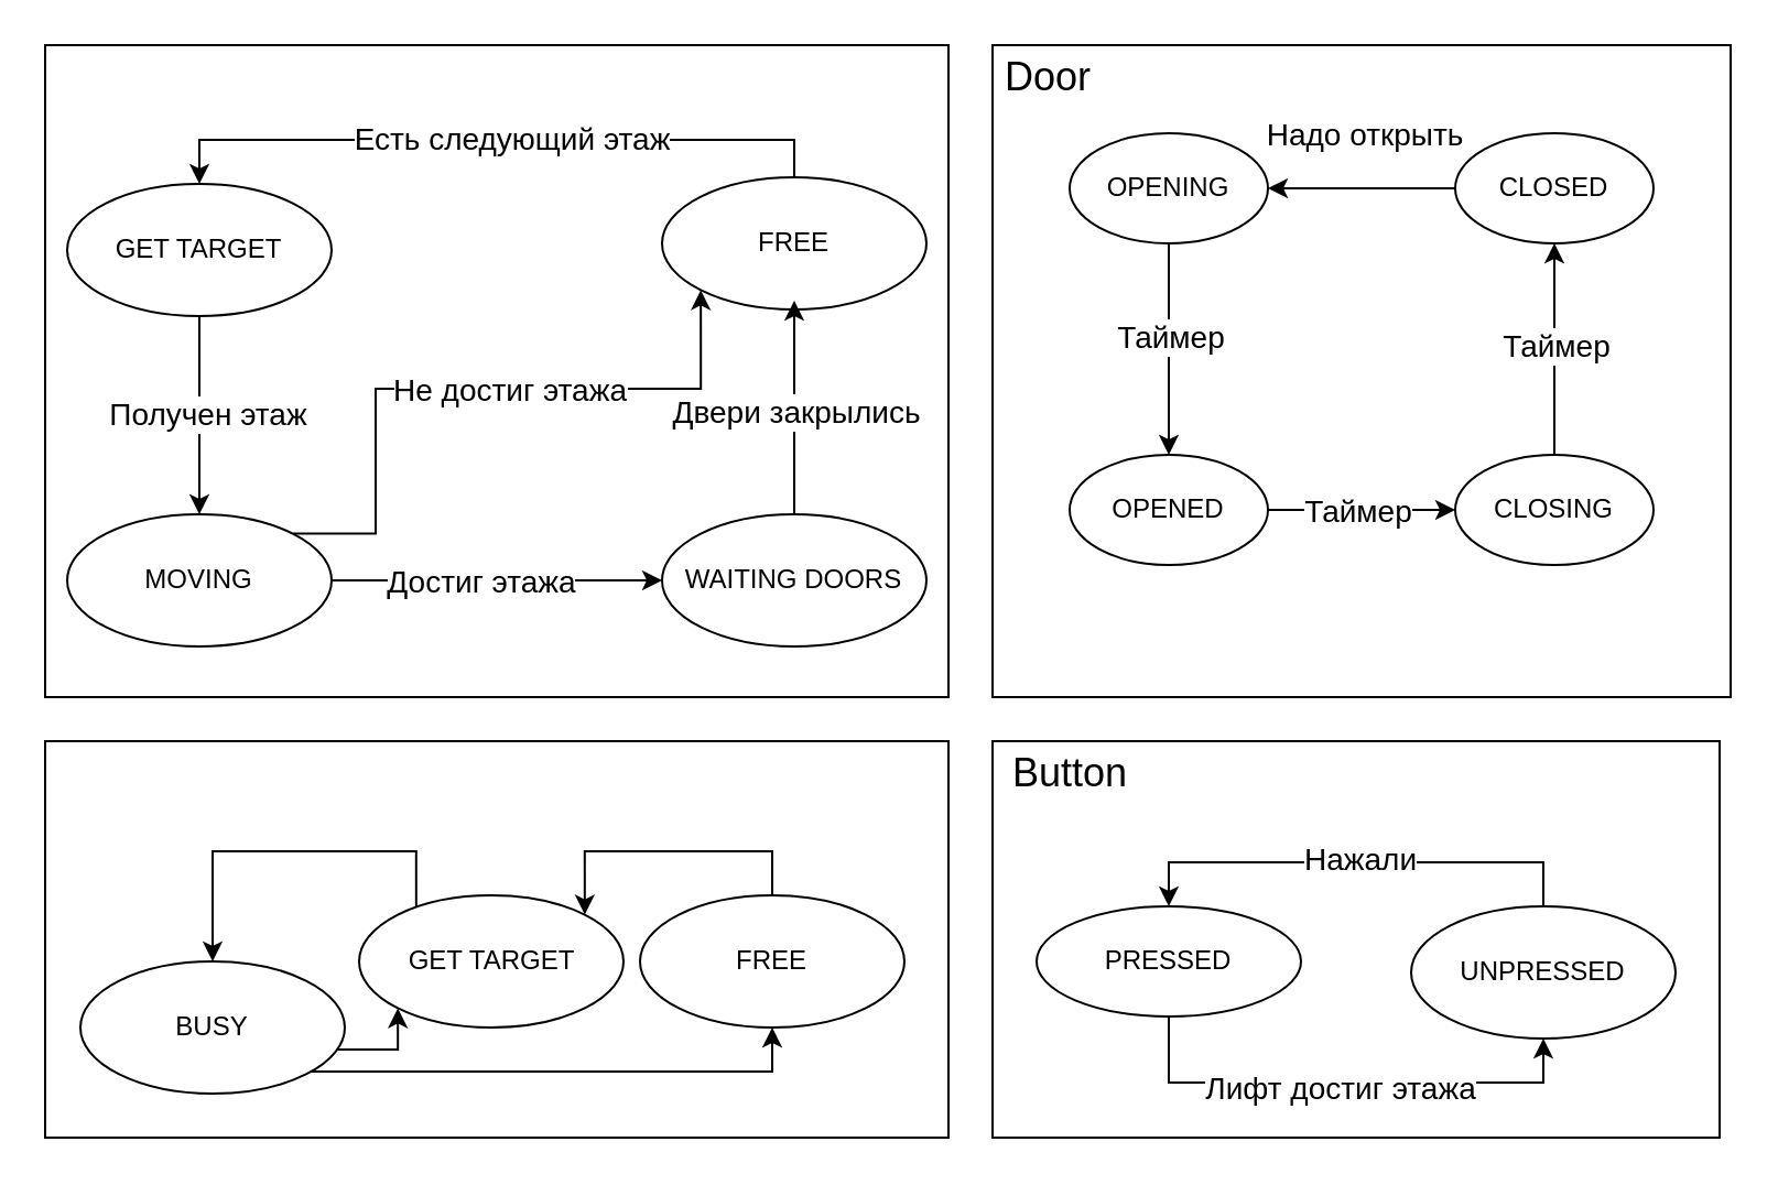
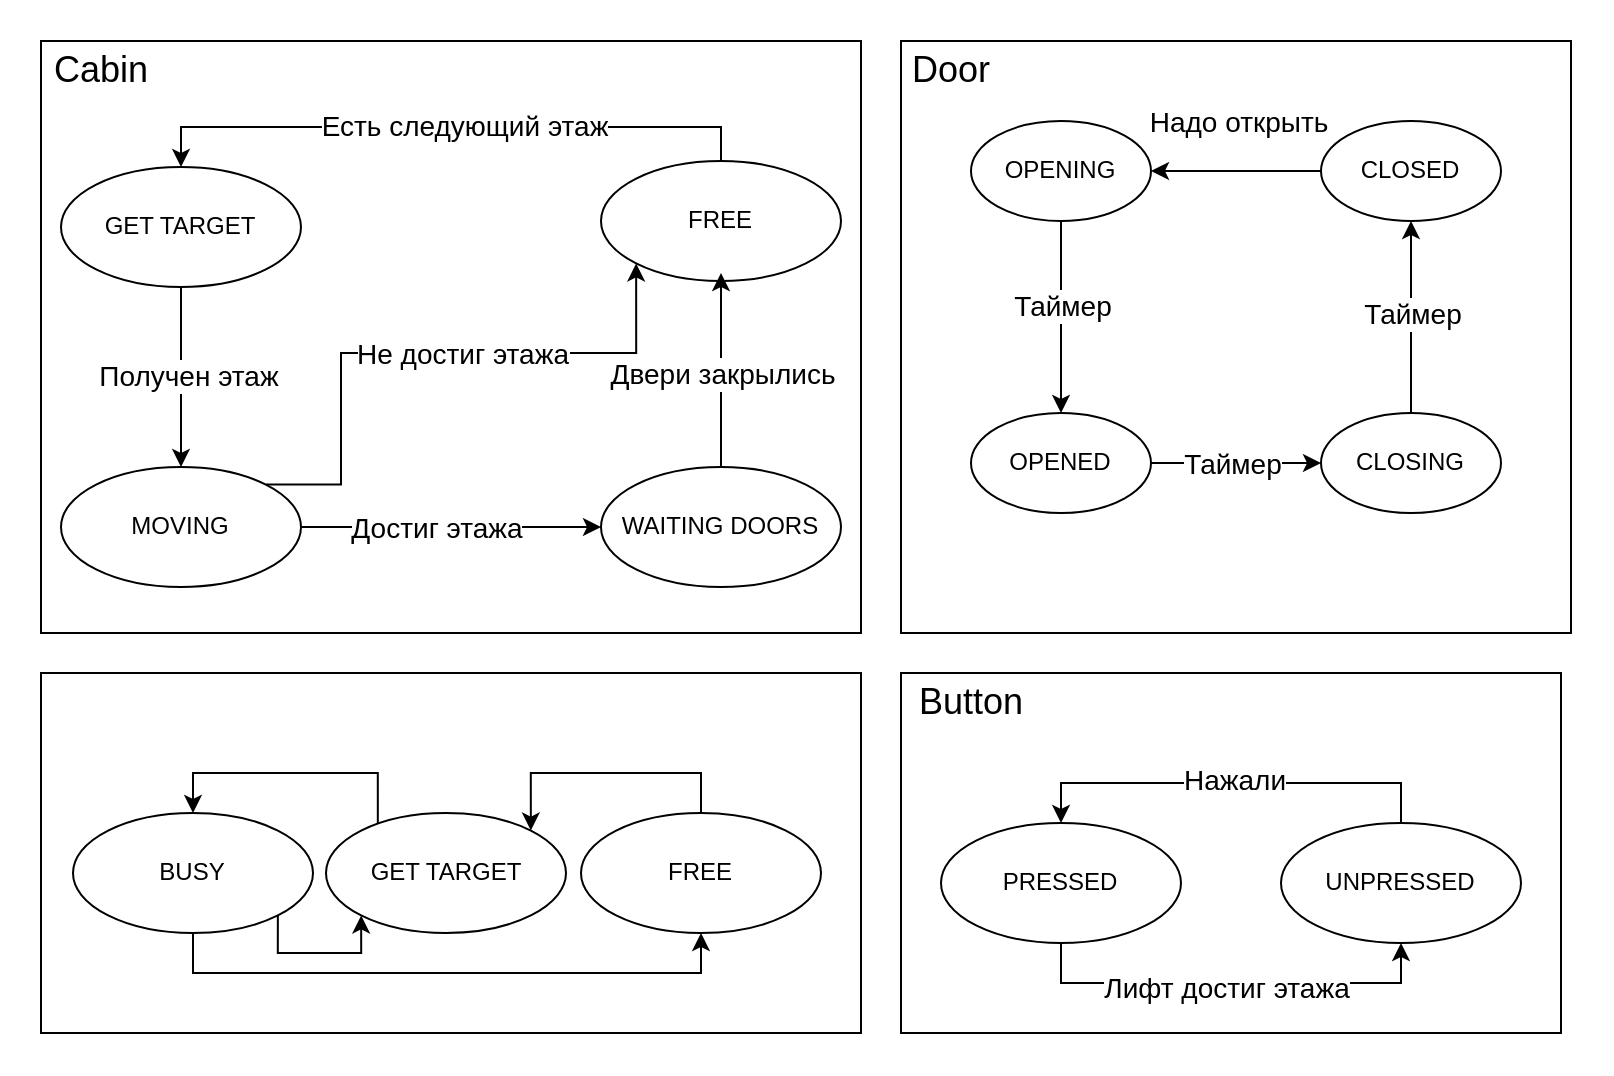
+ <mxCell id="18" value="Cabin" style="text;html=1;align=center;verticalAlign=middle;resizable=0;points=[];autosize=1;strokeColor=none;fontSize=18;" parent="1" vertex="1"><mxGeometry y="20" width="60" height="30" as="geometry" x="20" /></mxCell>
- <mxCell id="16" value="PRESSED" style="ellipse;whiteSpace=wrap;html=1;" parent="1" vertex="1"><mxGeometry x="470" y="411" width="120" height="50" as="geometry" /></mxCell>
+ <mxCell id="16" value="PRESSED" style="ellipse;whiteSpace=wrap;html=1;" parent="1" vertex="1"><mxGeometry x="470" y="411" width="120" height="60" as="geometry" /></mxCell>
- <mxCell id="9" value="BUSY" style="ellipse;whiteSpace=wrap;html=1;" parent="1" vertex="1"><mxGeometry x="36" y="436" width="120" height="60" as="geometry" /></mxCell>
+ <mxCell id="9" value="BUSY" style="ellipse;whiteSpace=wrap;html=1;" parent="1" vertex="1"><mxGeometry x="36" y="406" width="120" height="60" as="geometry" /></mxCell>
